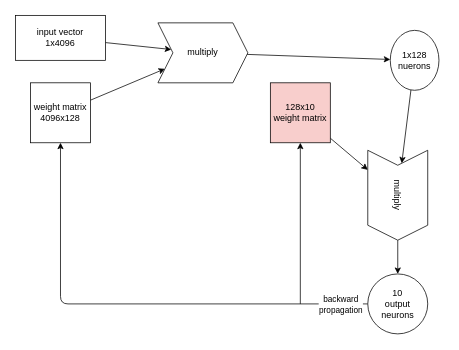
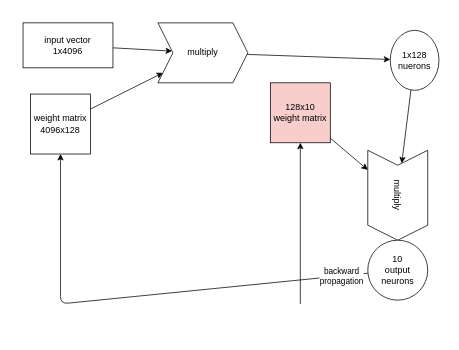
- <mxCell id="3" value="input vector&lt;br&gt;1x4096" style="rounded=0;whiteSpace=wrap;html=1;" parent="1" vertex="1"><mxGeometry x="20" y="20" width="120" height="60" as="geometry" /></mxCell>
+ <mxCell id="3" value="input vector&lt;br&gt;1x4096" style="rounded=0;whiteSpace=wrap;html=1;" parent="1" vertex="1"><mxGeometry x="30" y="30" width="120" height="60" as="geometry" /></mxCell>
- <mxCell id="7" value="weight matrix&lt;br&gt;4096x128" style="whiteSpace=wrap;html=1;aspect=fixed;" parent="1" vertex="1"><mxGeometry x="40" y="110" width="80" height="80" as="geometry" /></mxCell>
+ <mxCell id="7" value="weight matrix&lt;br&gt;4096x128" style="whiteSpace=wrap;html=1;aspect=fixed;" parent="1" vertex="1"><mxGeometry x="40" y="125" width="80" height="80" as="geometry" /></mxCell>
- <mxCell id="17" value="10&lt;br&gt;output&lt;br&gt;neurons" style="ellipse;whiteSpace=wrap;html=1;aspect=fixed;" parent="1" vertex="1"><mxGeometry x="490" y="365" width="80" height="80" as="geometry" /></mxCell>
+ <mxCell id="17" value="10&lt;br&gt;output&lt;br&gt;neurons" style="ellipse;whiteSpace=wrap;html=1;aspect=fixed;" parent="1" vertex="1"><mxGeometry x="490" y="320" width="80" height="80" as="geometry" /></mxCell>
